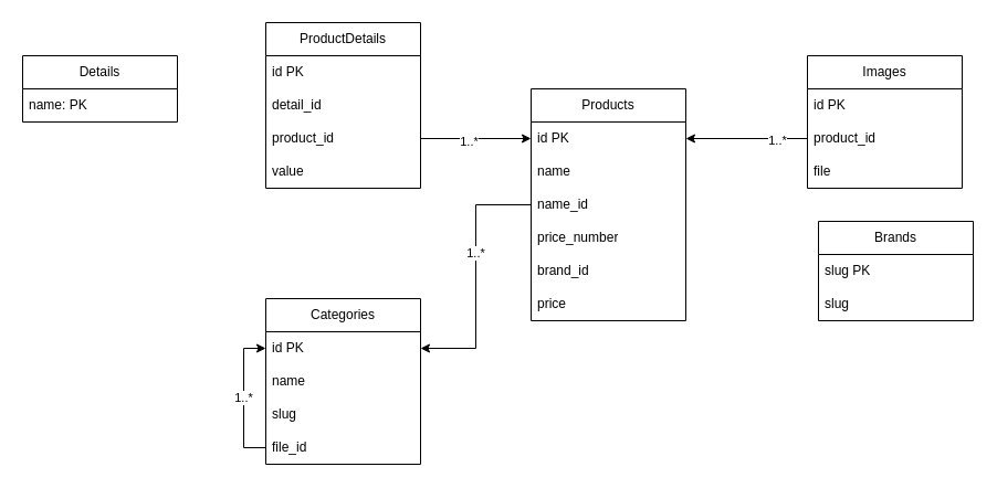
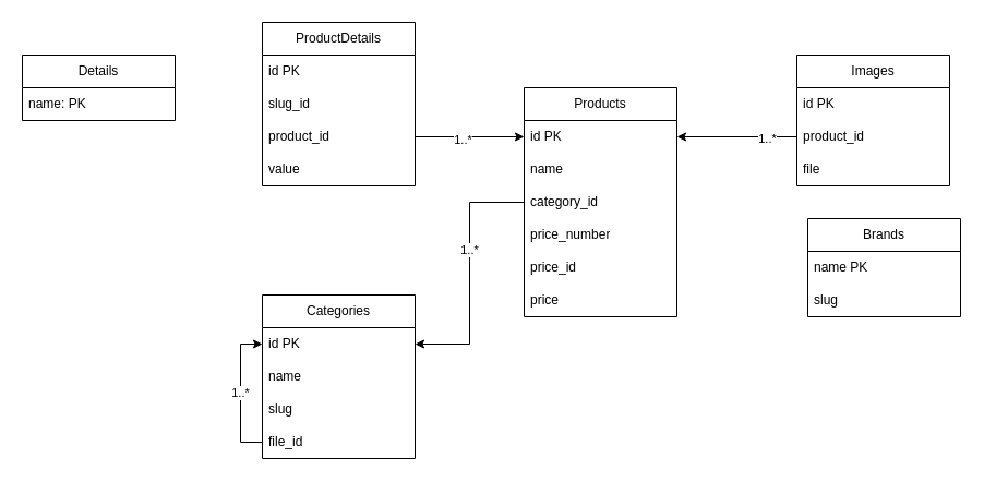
- <mxCell id="24" value="detail_id" style="text;strokeColor=none;fillColor=none;align=left;verticalAlign=middle;spacingLeft=4;spacingRight=4;overflow=hidden;points=[[0,0.5],[1,0.5]];portConstraint=eastwest;rotatable=0;whiteSpace=wrap;html=1;" vertex="1" parent="22"><mxGeometry y="60" width="140" height="30" as="geometry" /></mxCell>
+ <mxCell id="24" value="slug_id" style="text;strokeColor=none;fillColor=none;align=left;verticalAlign=middle;spacingLeft=4;spacingRight=4;overflow=hidden;points=[[0,0.5],[1,0.5]];portConstraint=eastwest;rotatable=0;whiteSpace=wrap;html=1;" vertex="1" parent="22"><mxGeometry y="60" width="140" height="30" as="geometry" /></mxCell>
- <mxCell id="5" value="name_id" style="text;strokeColor=none;fillColor=none;align=left;verticalAlign=middle;spacingLeft=4;spacingRight=4;overflow=hidden;points=[[0,0.5],[1,0.5]];portConstraint=eastwest;rotatable=0;whiteSpace=wrap;html=1;" vertex="1" parent="2"><mxGeometry y="90" width="140" height="30" as="geometry" /></mxCell>
+ <mxCell id="5" value="category_id" style="text;strokeColor=none;fillColor=none;align=left;verticalAlign=middle;spacingLeft=4;spacingRight=4;overflow=hidden;points=[[0,0.5],[1,0.5]];portConstraint=eastwest;rotatable=0;whiteSpace=wrap;html=1;" vertex="1" parent="2"><mxGeometry y="90" width="140" height="30" as="geometry" /></mxCell>
- <mxCell id="7" value="brand_id" style="text;strokeColor=none;fillColor=none;align=left;verticalAlign=middle;spacingLeft=4;spacingRight=4;overflow=hidden;points=[[0,0.5],[1,0.5]];portConstraint=eastwest;rotatable=0;whiteSpace=wrap;html=1;" vertex="1" parent="2"><mxGeometry y="150" width="140" height="30" as="geometry" /></mxCell>
+ <mxCell id="7" value="price_id" style="text;strokeColor=none;fillColor=none;align=left;verticalAlign=middle;spacingLeft=4;spacingRight=4;overflow=hidden;points=[[0,0.5],[1,0.5]];portConstraint=eastwest;rotatable=0;whiteSpace=wrap;html=1;" vertex="1" parent="2"><mxGeometry y="150" width="140" height="30" as="geometry" /></mxCell>
- <mxCell id="18" value="slug PK" style="text;strokeColor=none;fillColor=none;align=left;verticalAlign=middle;spacingLeft=4;spacingRight=4;overflow=hidden;points=[[0,0.5],[1,0.5]];portConstraint=eastwest;rotatable=0;whiteSpace=wrap;html=1;" vertex="1" parent="17"><mxGeometry y="30" width="140" height="30" as="geometry" /></mxCell>
+ <mxCell id="18" value="name PK" style="text;strokeColor=none;fillColor=none;align=left;verticalAlign=middle;spacingLeft=4;spacingRight=4;overflow=hidden;points=[[0,0.5],[1,0.5]];portConstraint=eastwest;rotatable=0;whiteSpace=wrap;html=1;" vertex="1" parent="17"><mxGeometry y="30" width="140" height="30" as="geometry" /></mxCell>
